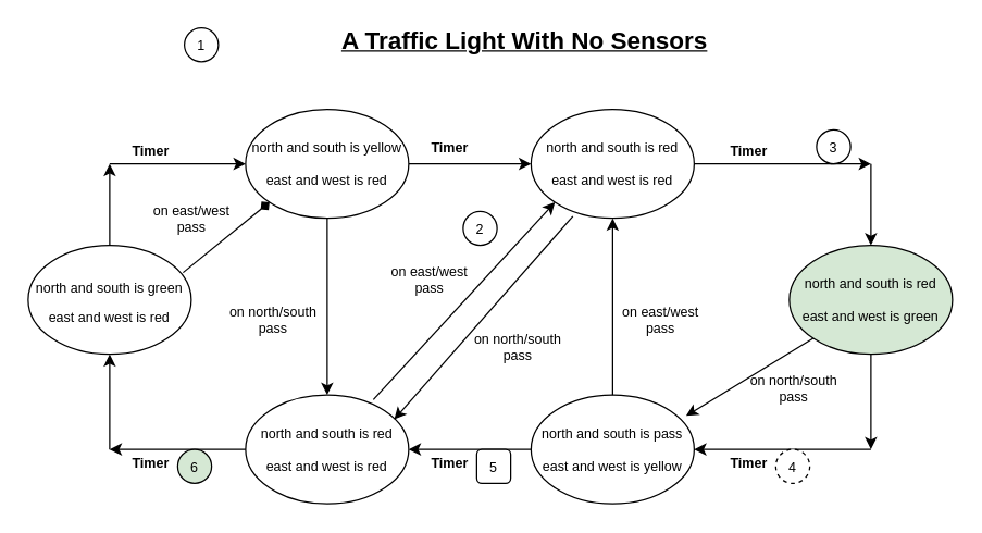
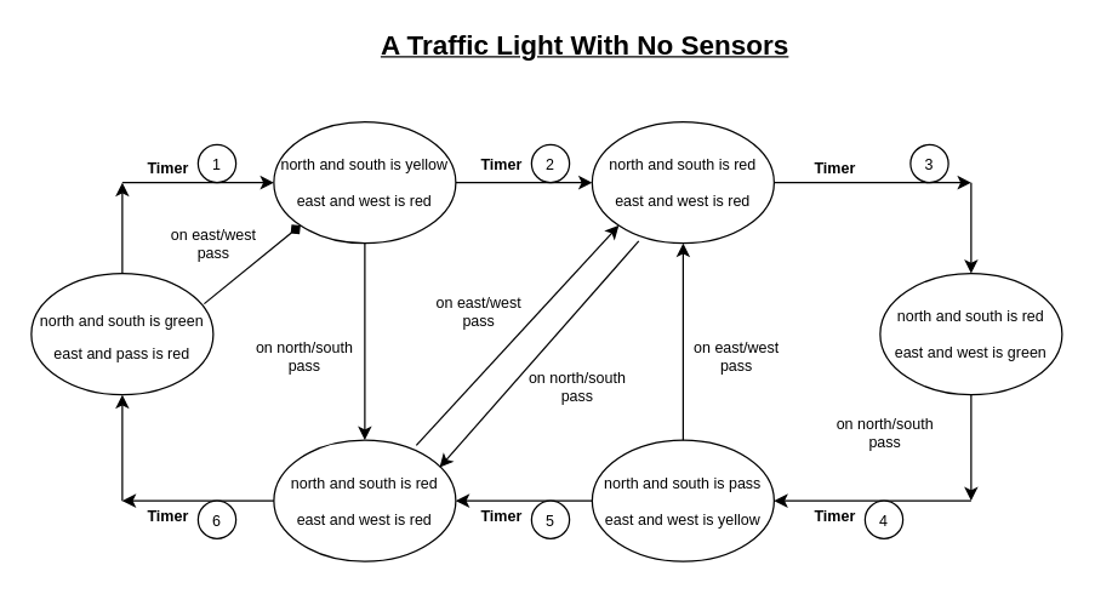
- <mxCell id="20" value="1" style="ellipse;whiteSpace=wrap;html=1;aspect=fixed;fontSize=10;" parent="1" vertex="1"><mxGeometry x="135" y="20" width="25" height="25" as="geometry" /></mxCell>
+ <mxCell id="20" value="1" style="ellipse;whiteSpace=wrap;html=1;aspect=fixed;fontSize=10;" parent="1" vertex="1"><mxGeometry x="130" y="95" width="25" height="25" as="geometry" /></mxCell>
- <mxCell id="30" value="2" style="ellipse;whiteSpace=wrap;html=1;aspect=fixed;fontSize=10;" parent="1" vertex="1"><mxGeometry x="340" y="155" width="25" height="25" as="geometry" /></mxCell>
+ <mxCell id="30" value="2" style="ellipse;whiteSpace=wrap;html=1;aspect=fixed;fontSize=10;" parent="1" vertex="1"><mxGeometry x="350" y="95" width="25" height="25" as="geometry" /></mxCell>
- <mxCell id="3" value="&lt;font style=&quot;font-size: 10px&quot;&gt;north and south is green&lt;br&gt;east and west is red&lt;br&gt;&lt;/font&gt;" style="ellipse;whiteSpace=wrap;html=1;fontSize=18;" parent="1" vertex="1"><mxGeometry x="20" y="180" width="120" height="80" as="geometry" /></mxCell>
+ <mxCell id="3" value="&lt;font style=&quot;font-size: 10px&quot;&gt;north and south is green&lt;br&gt;east and pass is red&lt;br&gt;&lt;/font&gt;" style="ellipse;whiteSpace=wrap;html=1;fontSize=18;" parent="1" vertex="1"><mxGeometry x="20" y="180" width="120" height="80" as="geometry" /></mxCell>
- <mxCell id="7" value="north and south is red&lt;br&gt;&lt;br&gt;east and west is green" style="ellipse;whiteSpace=wrap;html=1;fontSize=10;fillColor=#d5e8d4;" parent="1" vertex="1"><mxGeometry x="580" y="180" width="120" height="80" as="geometry" /></mxCell>
+ <mxCell id="7" value="north and south is red&lt;br&gt;&lt;br&gt;east and west is green" style="ellipse;whiteSpace=wrap;html=1;fontSize=10;" parent="1" vertex="1"><mxGeometry x="580" y="180" width="120" height="80" as="geometry" /></mxCell>
- <mxCell id="41" value="" style="endArrow=classic;html=1;rounded=0;fontSize=10;exitX=0;exitY=1;exitDx=0;exitDy=0;entryX=0.95;entryY=0.192;entryDx=0;entryDy=0;entryPerimeter=0;" parent="1" source="7" target="10" edge="1"><mxGeometry width="50" height="50" relative="1" as="geometry"><mxPoint x="350" y="250" as="sourcePoint" /><mxPoint x="400" y="200" as="targetPoint" /></mxGeometry></mxCell>
- <mxCell id="28" value="6" style="ellipse;whiteSpace=wrap;html=1;aspect=fixed;fontSize=10;fillColor=#d5e8d4;" parent="1" vertex="1"><mxGeometry x="130" y="330" width="25" height="25" as="geometry" /></mxCell>
+ <mxCell id="28" value="6" style="ellipse;whiteSpace=wrap;html=1;aspect=fixed;fontSize=10;" parent="1" vertex="1"><mxGeometry x="130" y="330" width="25" height="25" as="geometry" /></mxCell>
- <mxCell id="26" value="5" style="whiteSpace=wrap;html=1;aspect=fixed;fontSize=10;rounded=1;" parent="1" vertex="1"><mxGeometry x="350" y="330" width="25" height="25" as="geometry" /></mxCell>
+ <mxCell id="26" value="5" style="ellipse;whiteSpace=wrap;html=1;aspect=fixed;fontSize=10;" parent="1" vertex="1"><mxGeometry x="350" y="330" width="25" height="25" as="geometry" /></mxCell>
- <mxCell id="24" value="4" style="ellipse;whiteSpace=wrap;html=1;aspect=fixed;fontSize=10;dashed=1;" parent="1" vertex="1"><mxGeometry x="570" y="330" width="25" height="25" as="geometry" /></mxCell>
+ <mxCell id="24" value="4" style="ellipse;whiteSpace=wrap;html=1;aspect=fixed;fontSize=10;" parent="1" vertex="1"><mxGeometry x="570" y="330" width="25" height="25" as="geometry" /></mxCell>
